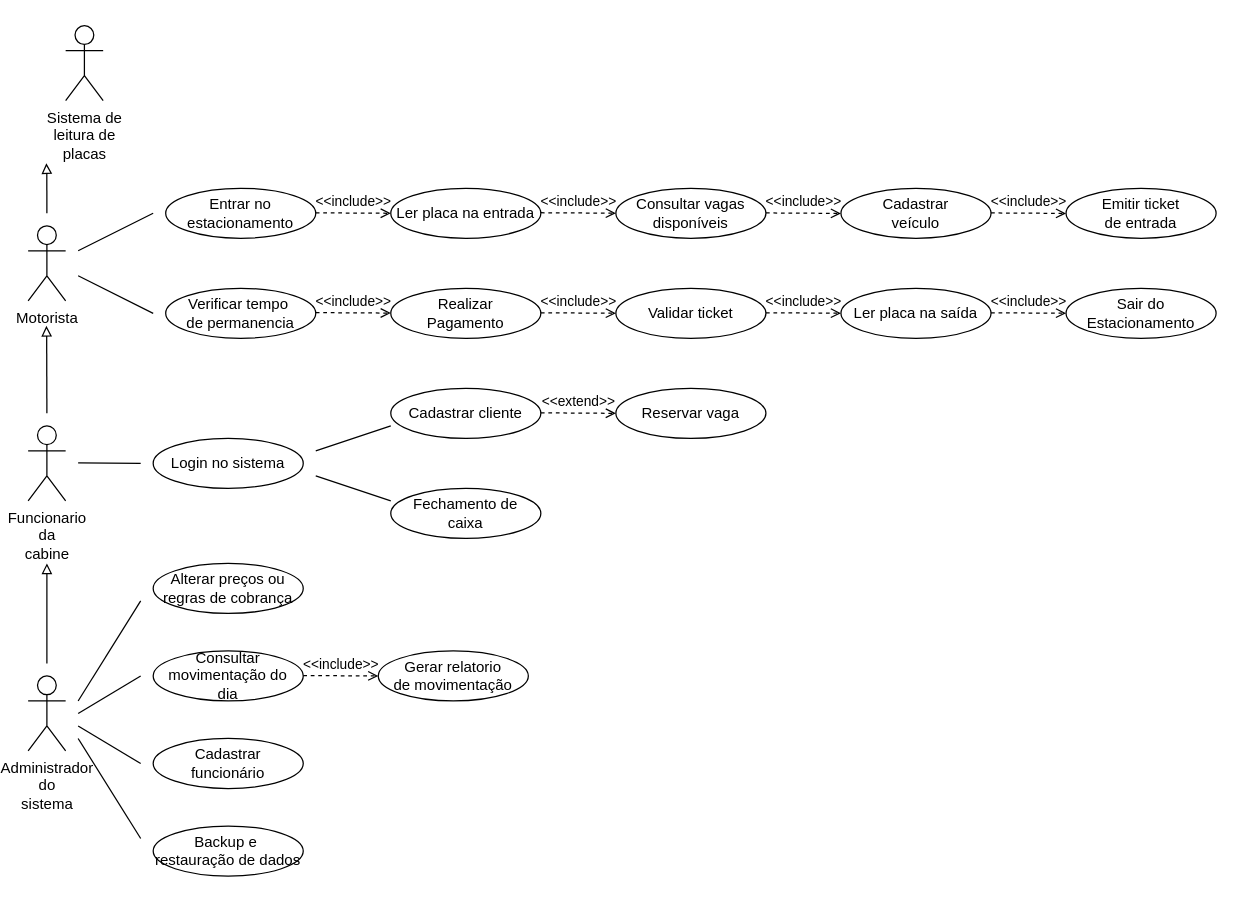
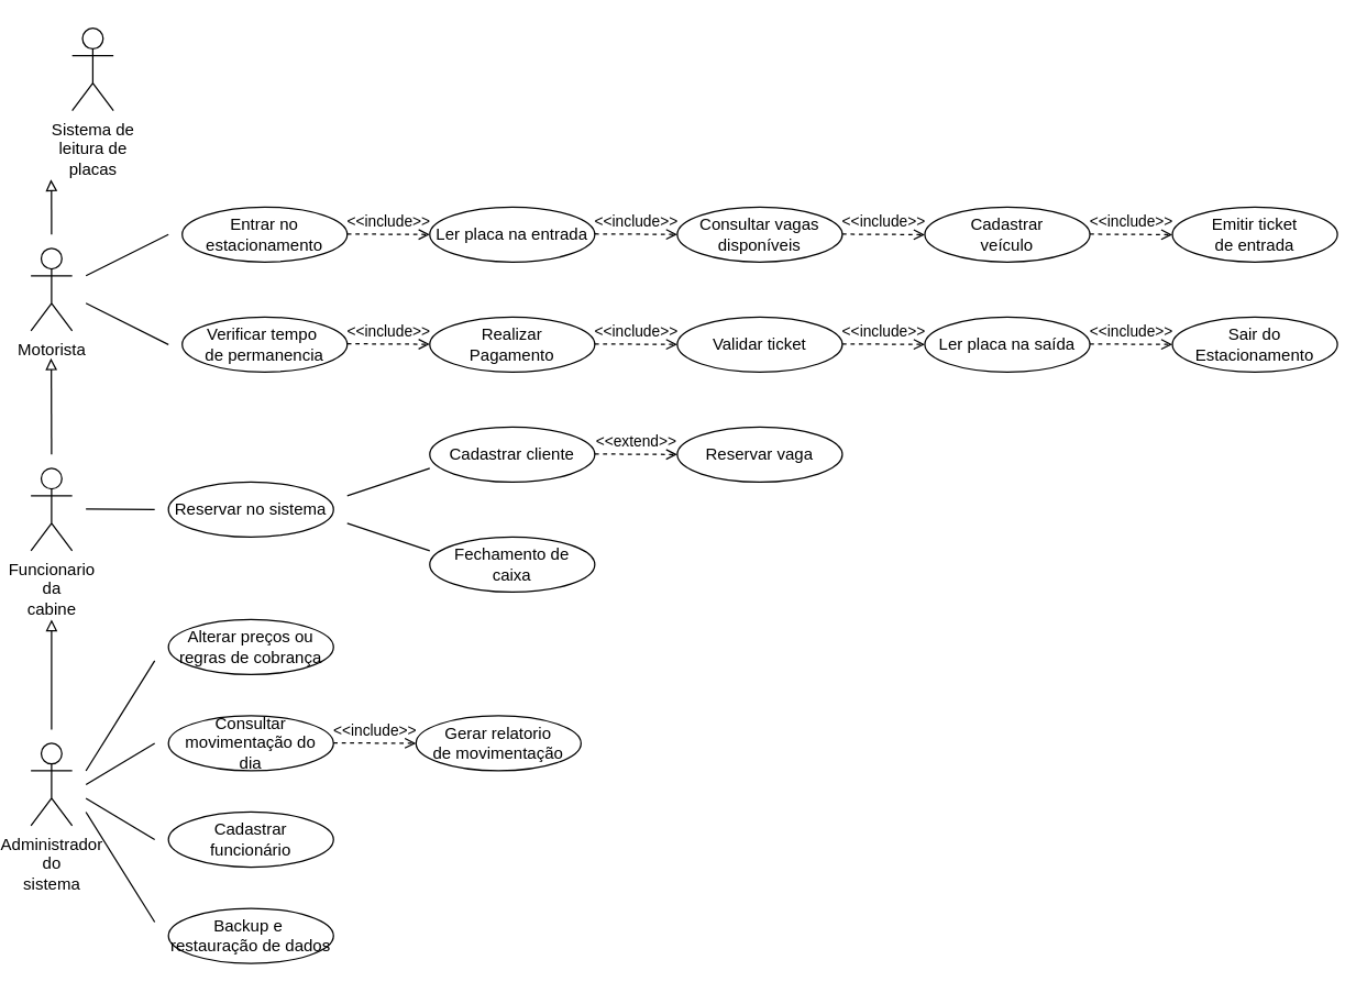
- <mxCell id="22" value="Login no sistema" style="ellipse;whiteSpace=wrap;html=1;" vertex="1" parent="1"><mxGeometry x="120" y="350" width="120" height="40" as="geometry" /></mxCell>
+ <mxCell id="22" value="Reservar no sistema" style="ellipse;whiteSpace=wrap;html=1;" vertex="1" parent="1"><mxGeometry x="120" y="350" width="120" height="40" as="geometry" /></mxCell>
